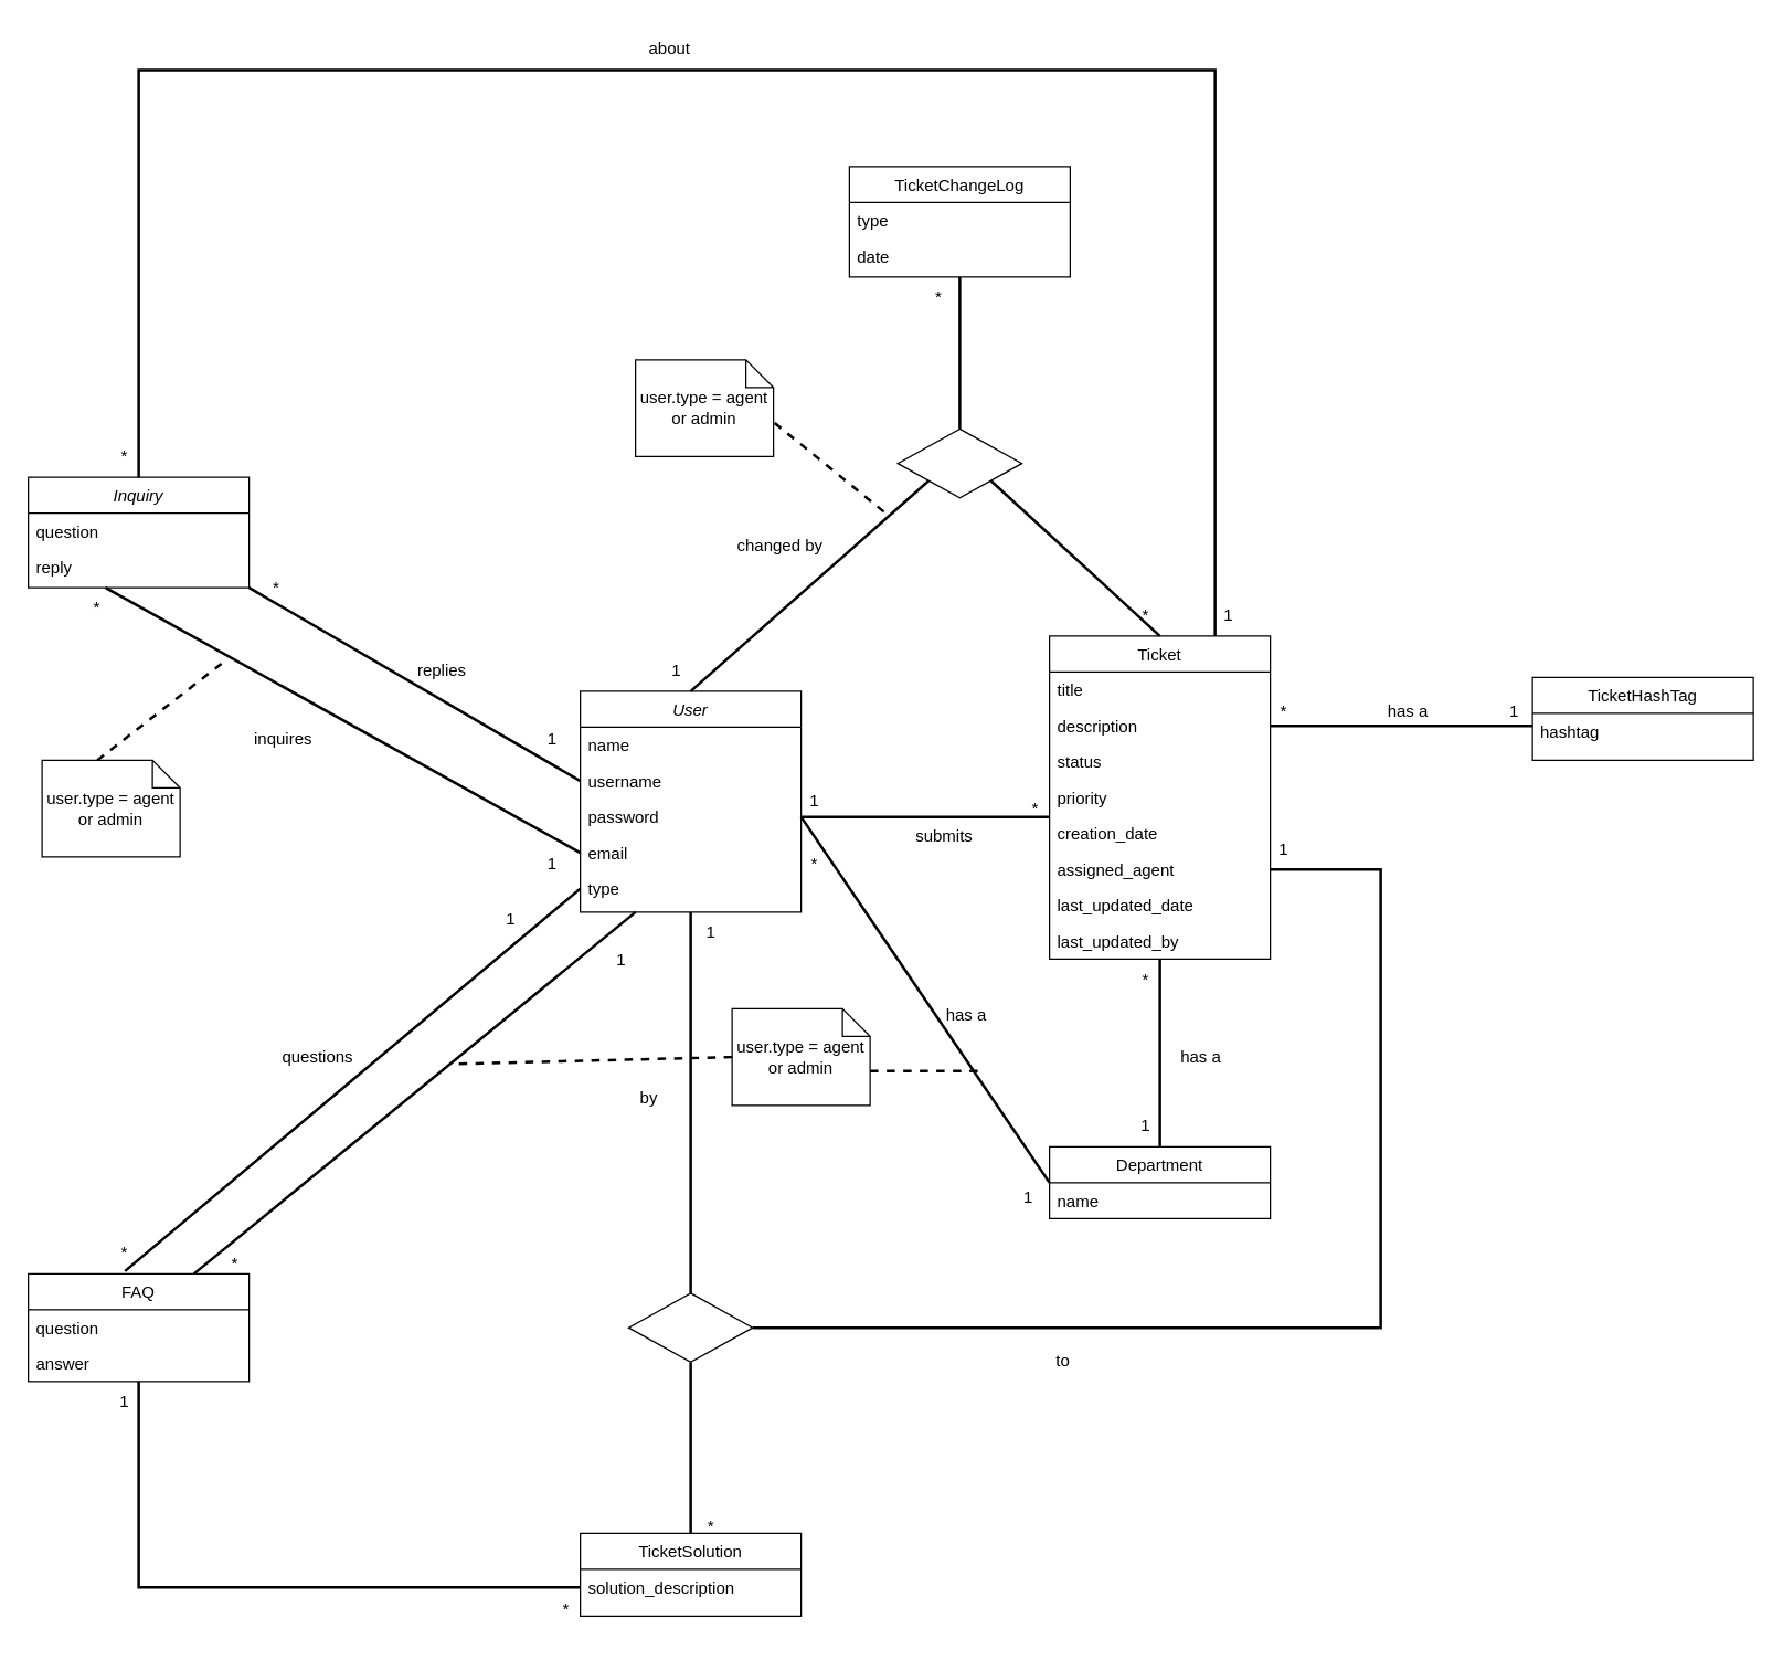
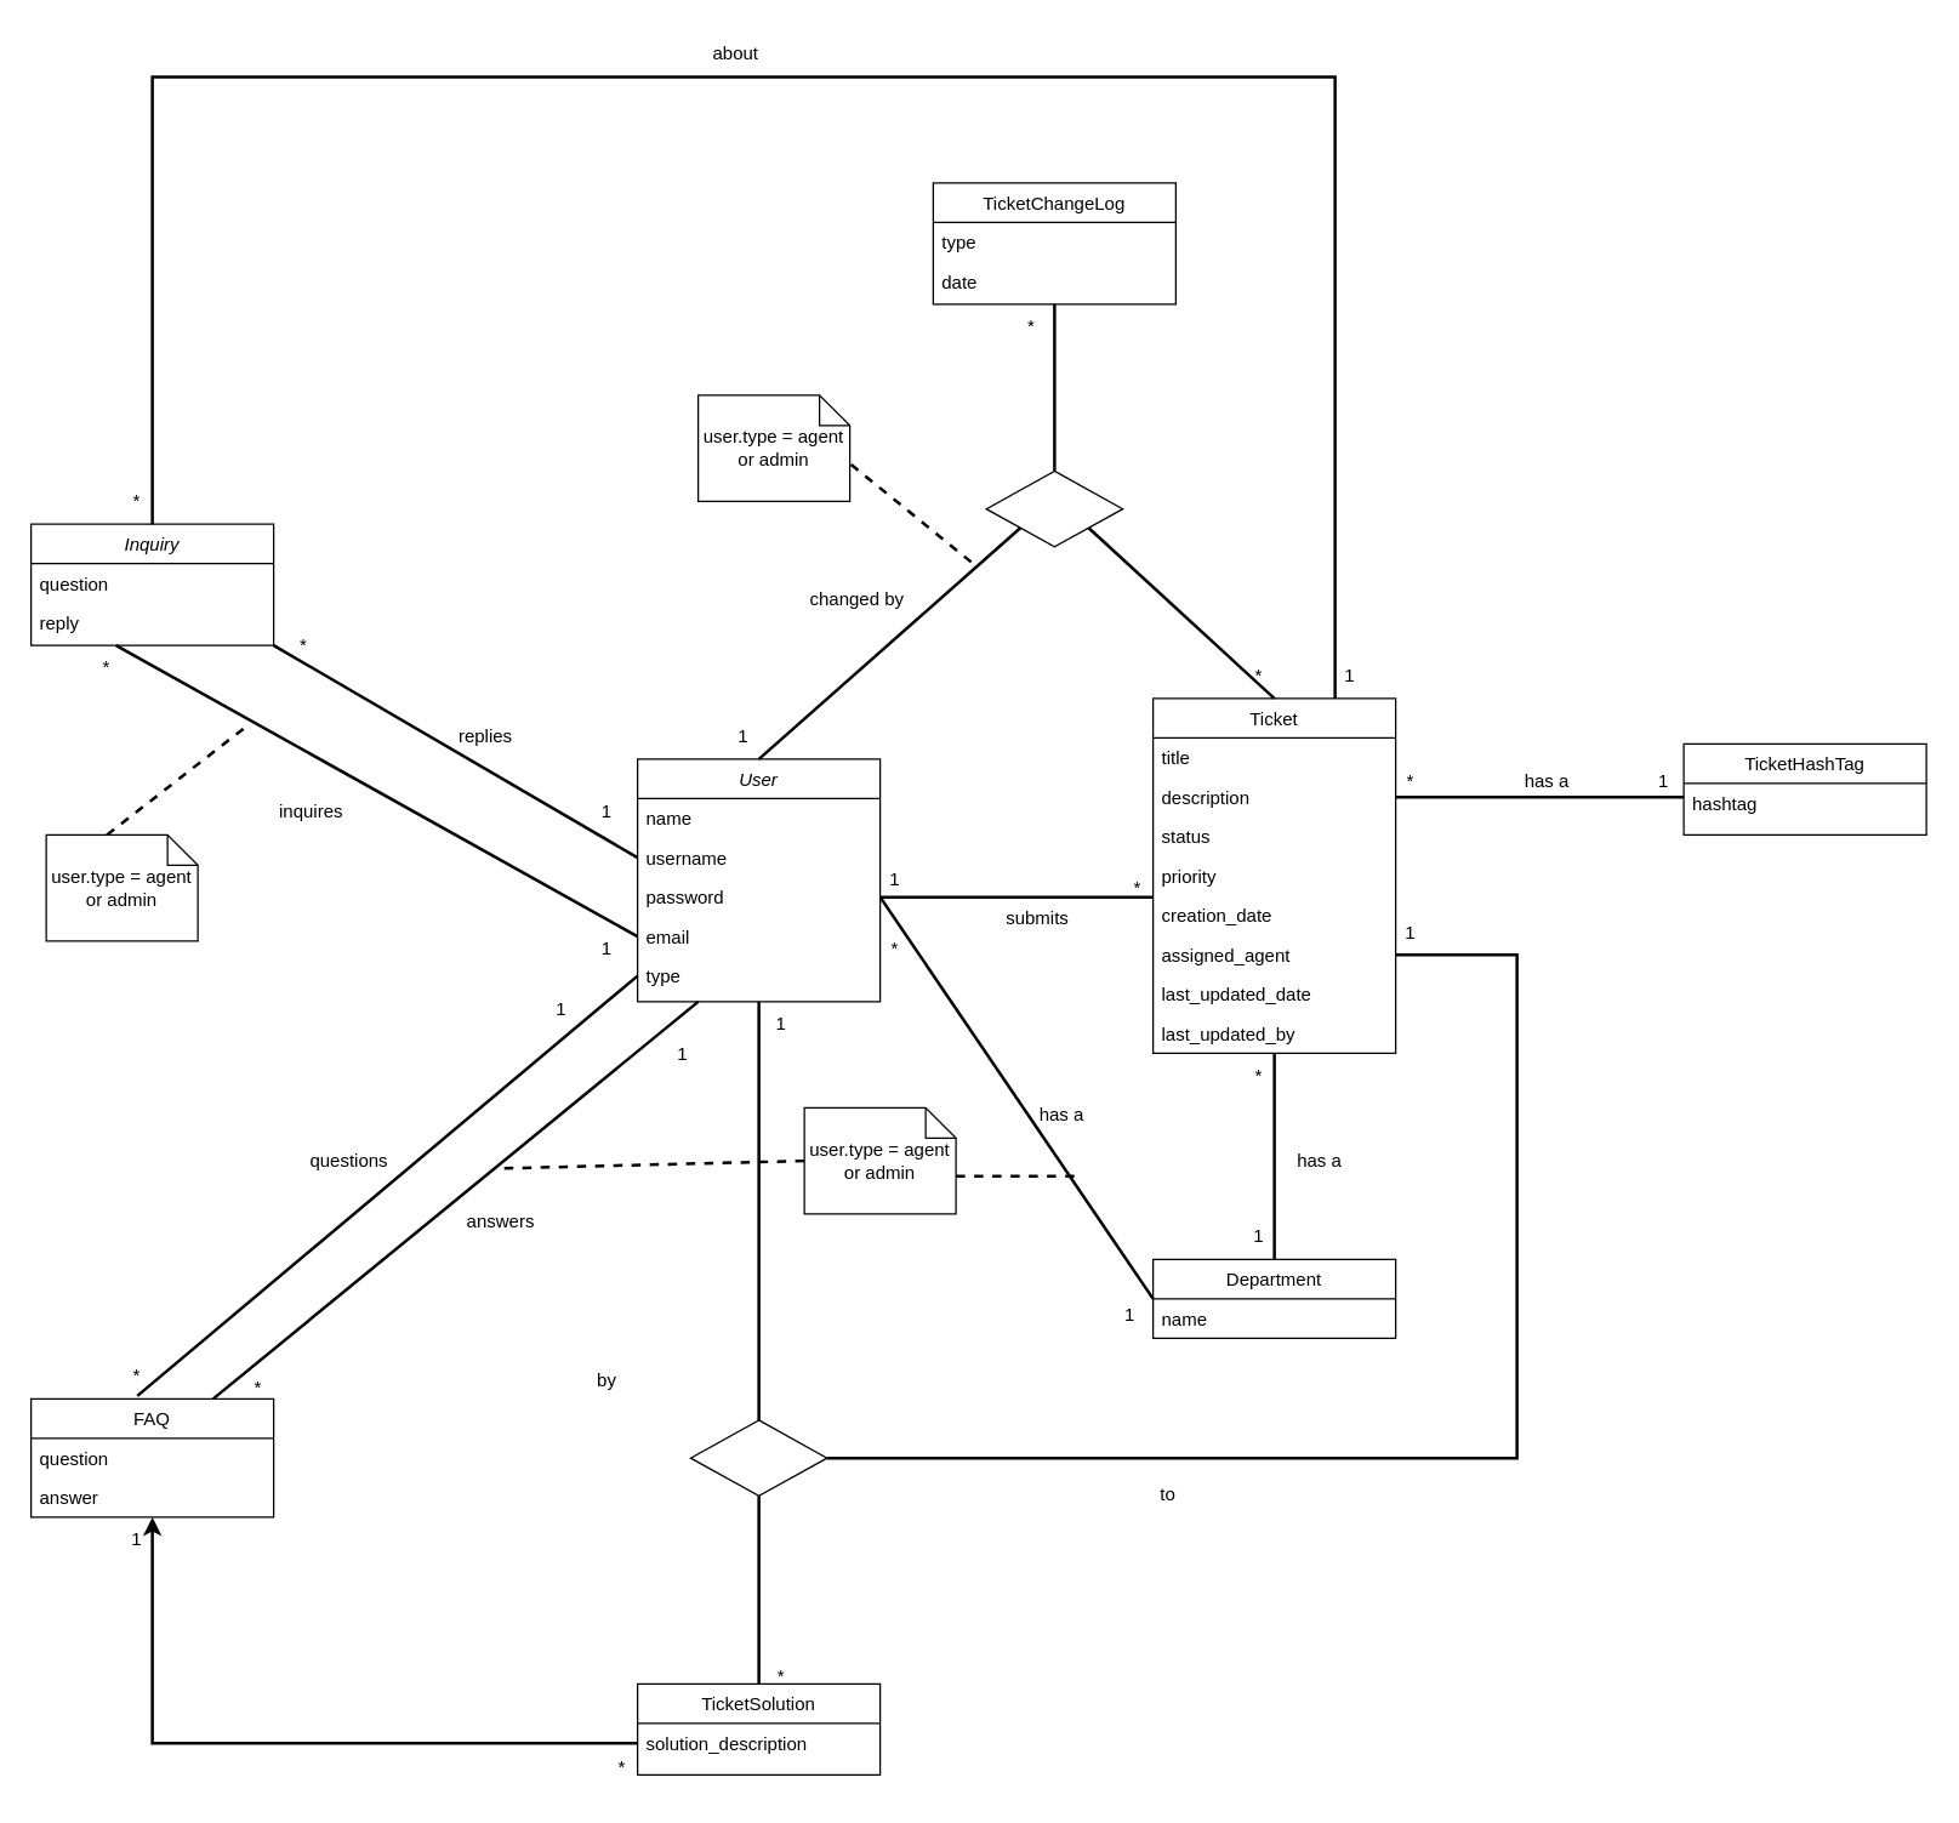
- <mxCell id="68" value="by" style="text;html=1;strokeColor=none;fillColor=none;align=center;verticalAlign=middle;whiteSpace=wrap;rounded=0;" vertex="1" parent="1"><mxGeometry x="440" y="780" width="60" height="30" as="geometry" /></mxCell>
+ <mxCell id="68" value="by" style="text;html=1;strokeColor=none;fillColor=none;align=center;verticalAlign=middle;whiteSpace=wrap;rounded=0;" vertex="1" parent="1"><mxGeometry x="370" y="895" width="60" height="30" as="geometry" /></mxCell>
+ <mxCell id="32" value="&lt;div&gt;answers&lt;/div&gt;" style="text;html=1;strokeColor=none;fillColor=none;align=center;verticalAlign=middle;whiteSpace=wrap;rounded=0;" vertex="1" parent="1"><mxGeometry y="790" width="60" height="30" as="geometry" x="300" /></mxCell>
- <mxCell id="62" value="" style="endArrow=none;html=1;rounded=0;strokeWidth=2;exitX=0;exitY=0.5;exitDx=0;exitDy=0;" edge="1" parent="1" source="61" target="12"><mxGeometry width="50" height="50" relative="1" as="geometry"><mxPoint x="100" y="1140" as="sourcePoint" /><mxPoint x="60" y="1110" as="targetPoint" /><Array as="points"><mxPoint x="100" y="1149" /></Array></mxGeometry></mxCell>
+ <mxCell id="62" value="" style="endArrow=classic;html=1;rounded=0;strokeWidth=2;exitX=0;exitY=0.5;exitDx=0;exitDy=0;" edge="1" parent="1" source="61" target="12"><mxGeometry width="50" height="50" relative="1" as="geometry"><mxPoint x="100" y="1140" as="sourcePoint" /><mxPoint x="60" y="1110" as="targetPoint" /><Array as="points"><mxPoint x="100" y="1149" /></Array></mxGeometry></mxCell>
